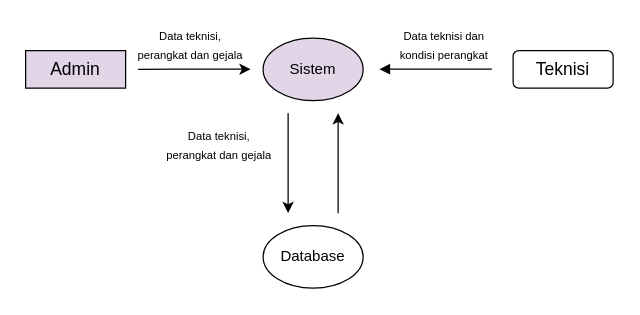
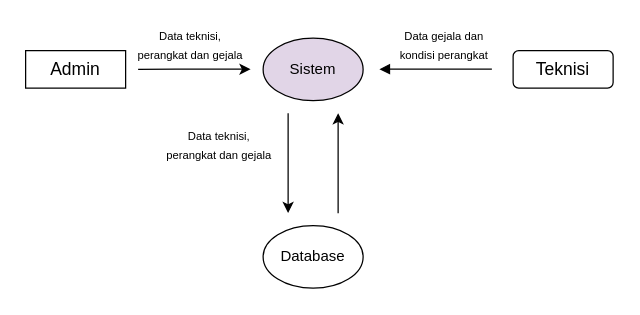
- <mxCell id="9" value="&lt;font style=&quot;font-size: 9px;&quot;&gt;Data teknisi dan kondisi perangkat&lt;/font&gt;" style="text;html=1;align=center;verticalAlign=middle;whiteSpace=wrap;rounded=0;" vertex="1" parent="1"><mxGeometry x="310" y="20" width="90" height="30" as="geometry" /></mxCell>
+ <mxCell id="9" value="&lt;font style=&quot;font-size: 9px;&quot;&gt;Data gejala dan kondisi perangkat&lt;/font&gt;" style="text;html=1;align=center;verticalAlign=middle;whiteSpace=wrap;rounded=0;" vertex="1" parent="1"><mxGeometry x="310" y="20" width="90" height="30" as="geometry" /></mxCell>
- <mxCell id="2" value="&lt;font style=&quot;font-size: 14px;&quot;&gt;Admin&lt;/font&gt;" style="rounded=0;whiteSpace=wrap;html=1;fillColor=#e1d5e7;" vertex="1" parent="1"><mxGeometry x="20" y="40" width="80" height="30" as="geometry" /></mxCell>
+ <mxCell id="2" value="&lt;font style=&quot;font-size: 14px;&quot;&gt;Admin&lt;/font&gt;" style="rounded=0;whiteSpace=wrap;html=1;" vertex="1" parent="1"><mxGeometry x="20" y="40" width="80" height="30" as="geometry" /></mxCell>
